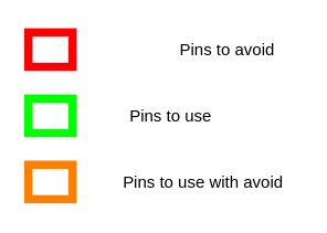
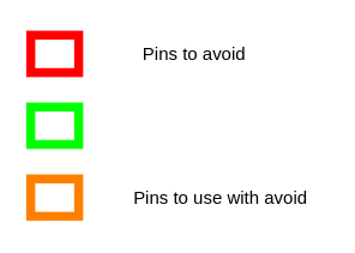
- <mxCell id="5" value="Pins to avoid" style="text;html=1;strokeColor=none;fillColor=none;align=center;verticalAlign=middle;whiteSpace=wrap;rounded=0;strokeWidth=6;" vertex="1" parent="1"><mxGeometry x="114" y="20.5" width="101" height="30" as="geometry" /></mxCell>
+ <mxCell id="5" value="Pins to avoid" style="text;html=1;strokeColor=none;fillColor=none;align=center;verticalAlign=middle;whiteSpace=wrap;rounded=0;strokeWidth=6;" vertex="1" parent="1"><mxGeometry x="79" y="20.5" width="101" height="30" as="geometry" /></mxCell>
- <mxCell id="6" value="Pins to use" style="text;html=1;strokeColor=none;fillColor=none;align=center;verticalAlign=middle;whiteSpace=wrap;rounded=0;strokeWidth=6;" vertex="1" parent="1"><mxGeometry x="79" y="68.5" width="89" height="30" as="geometry" /></mxCell>
